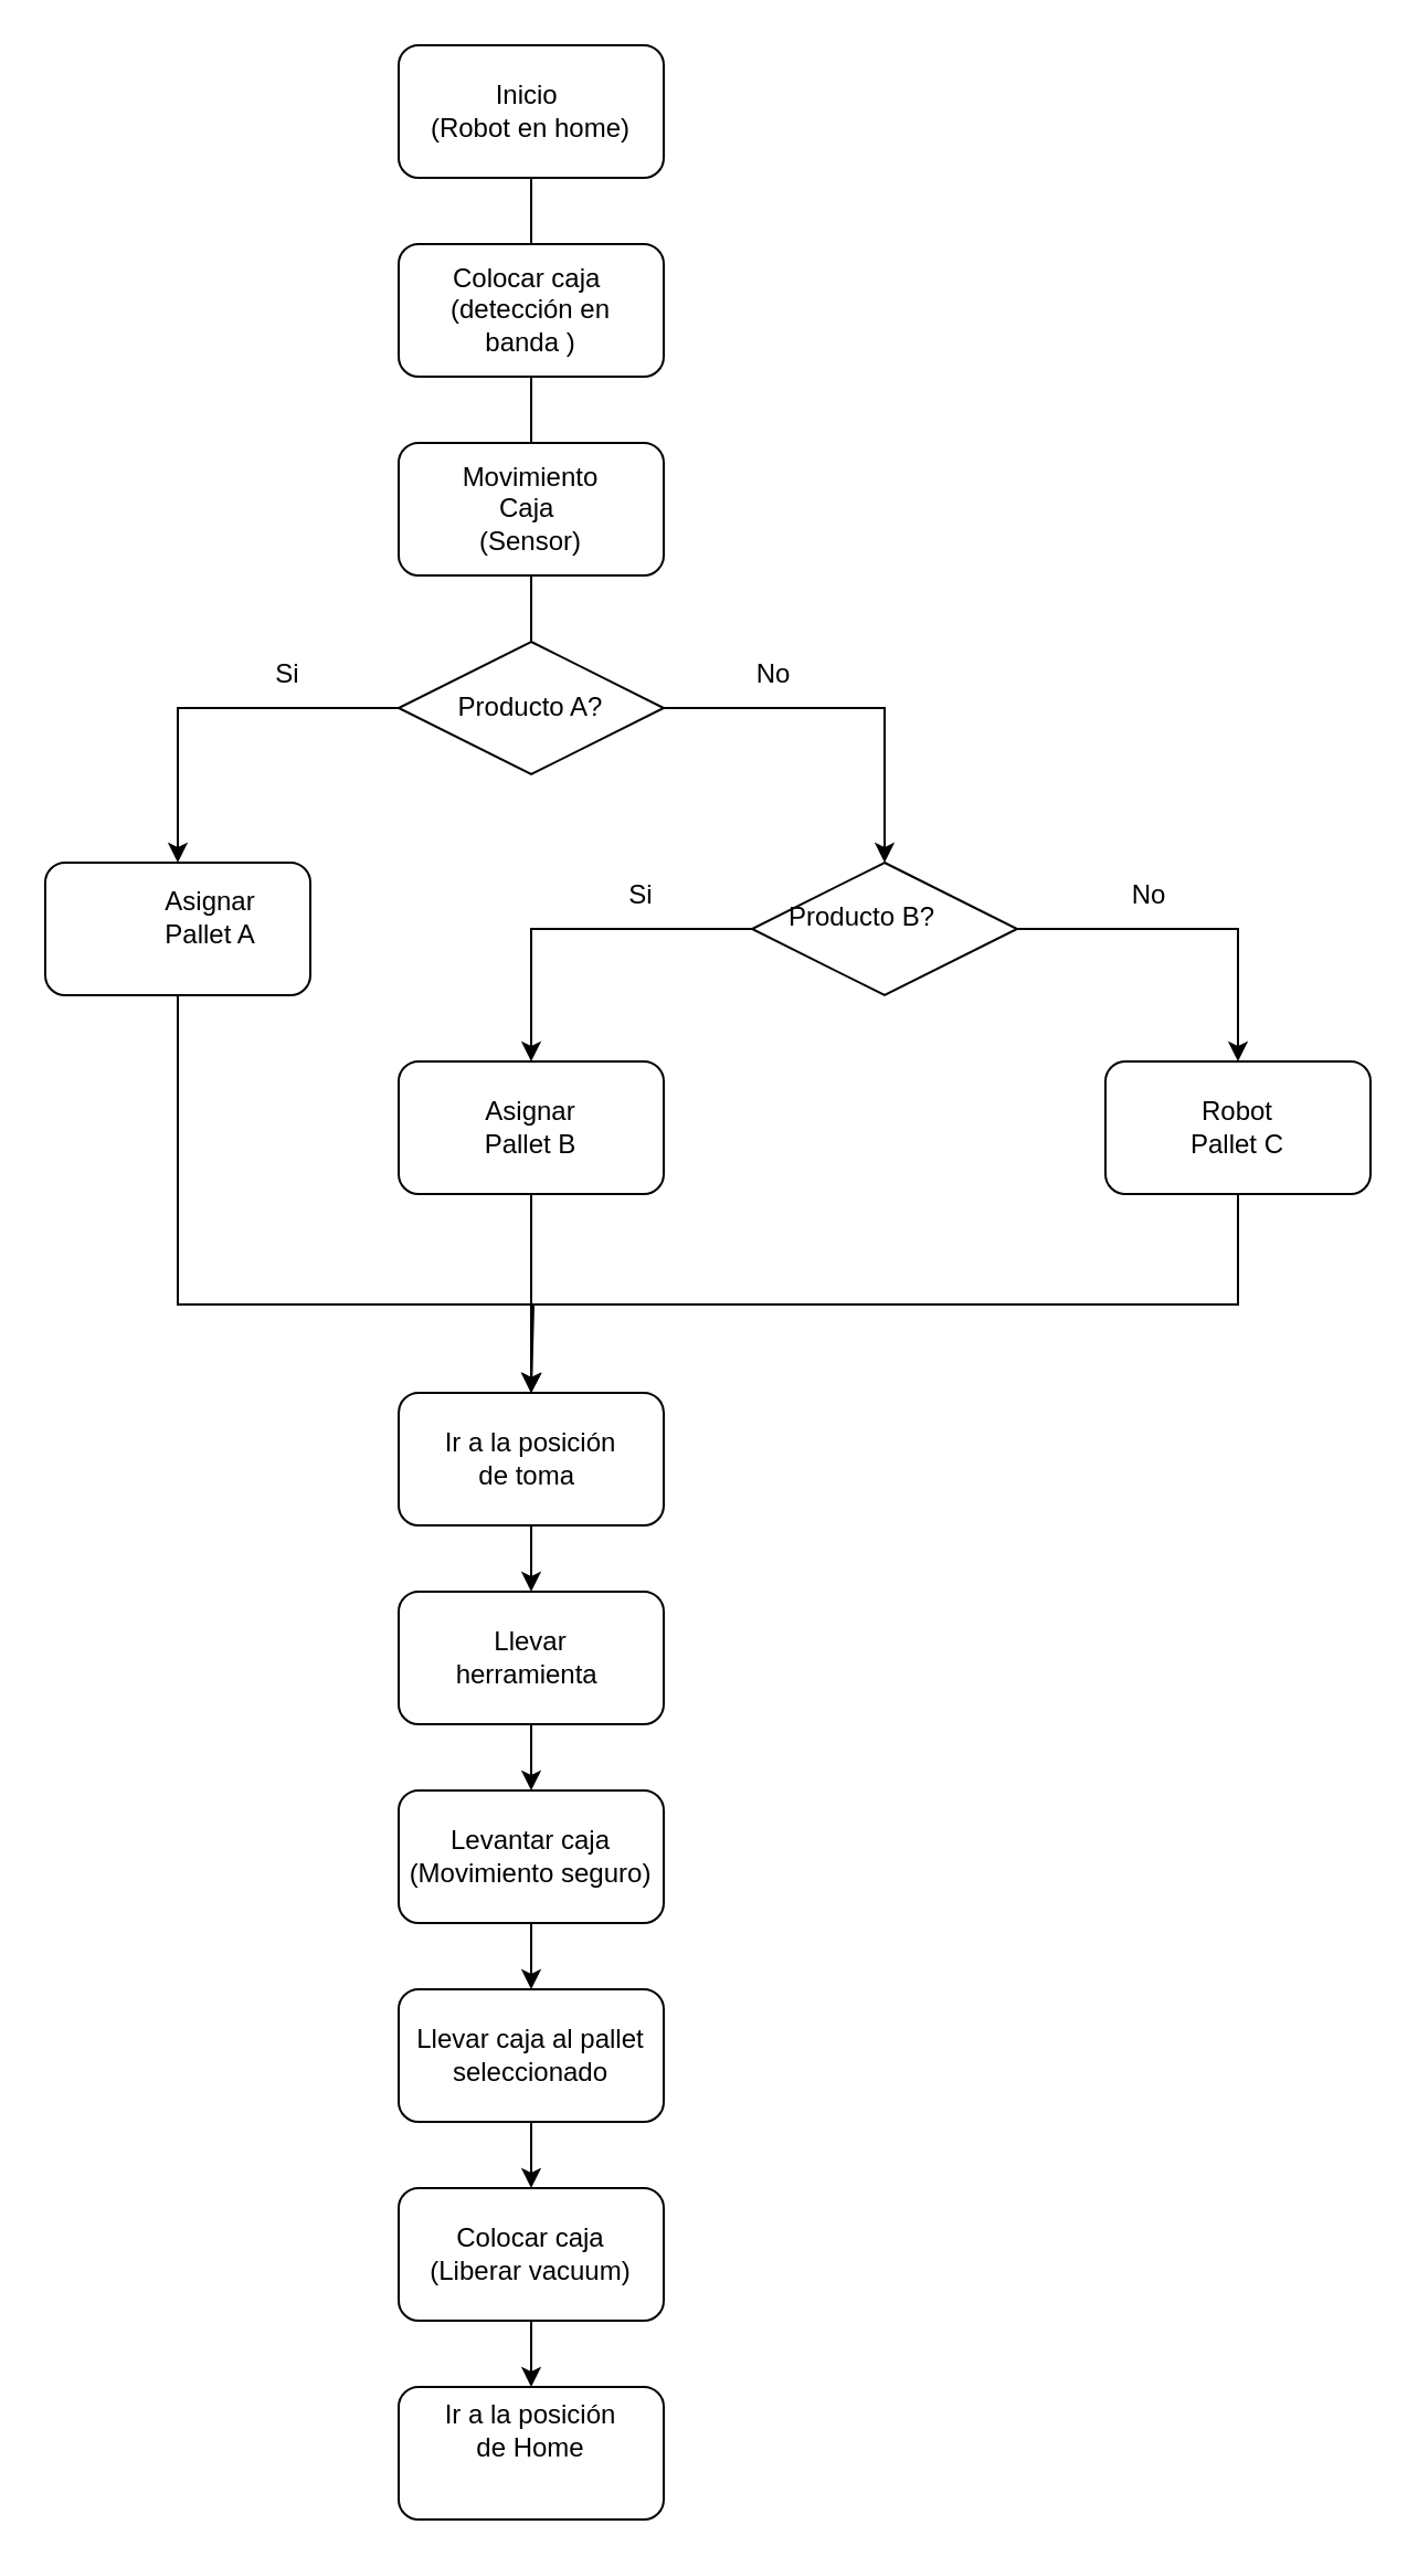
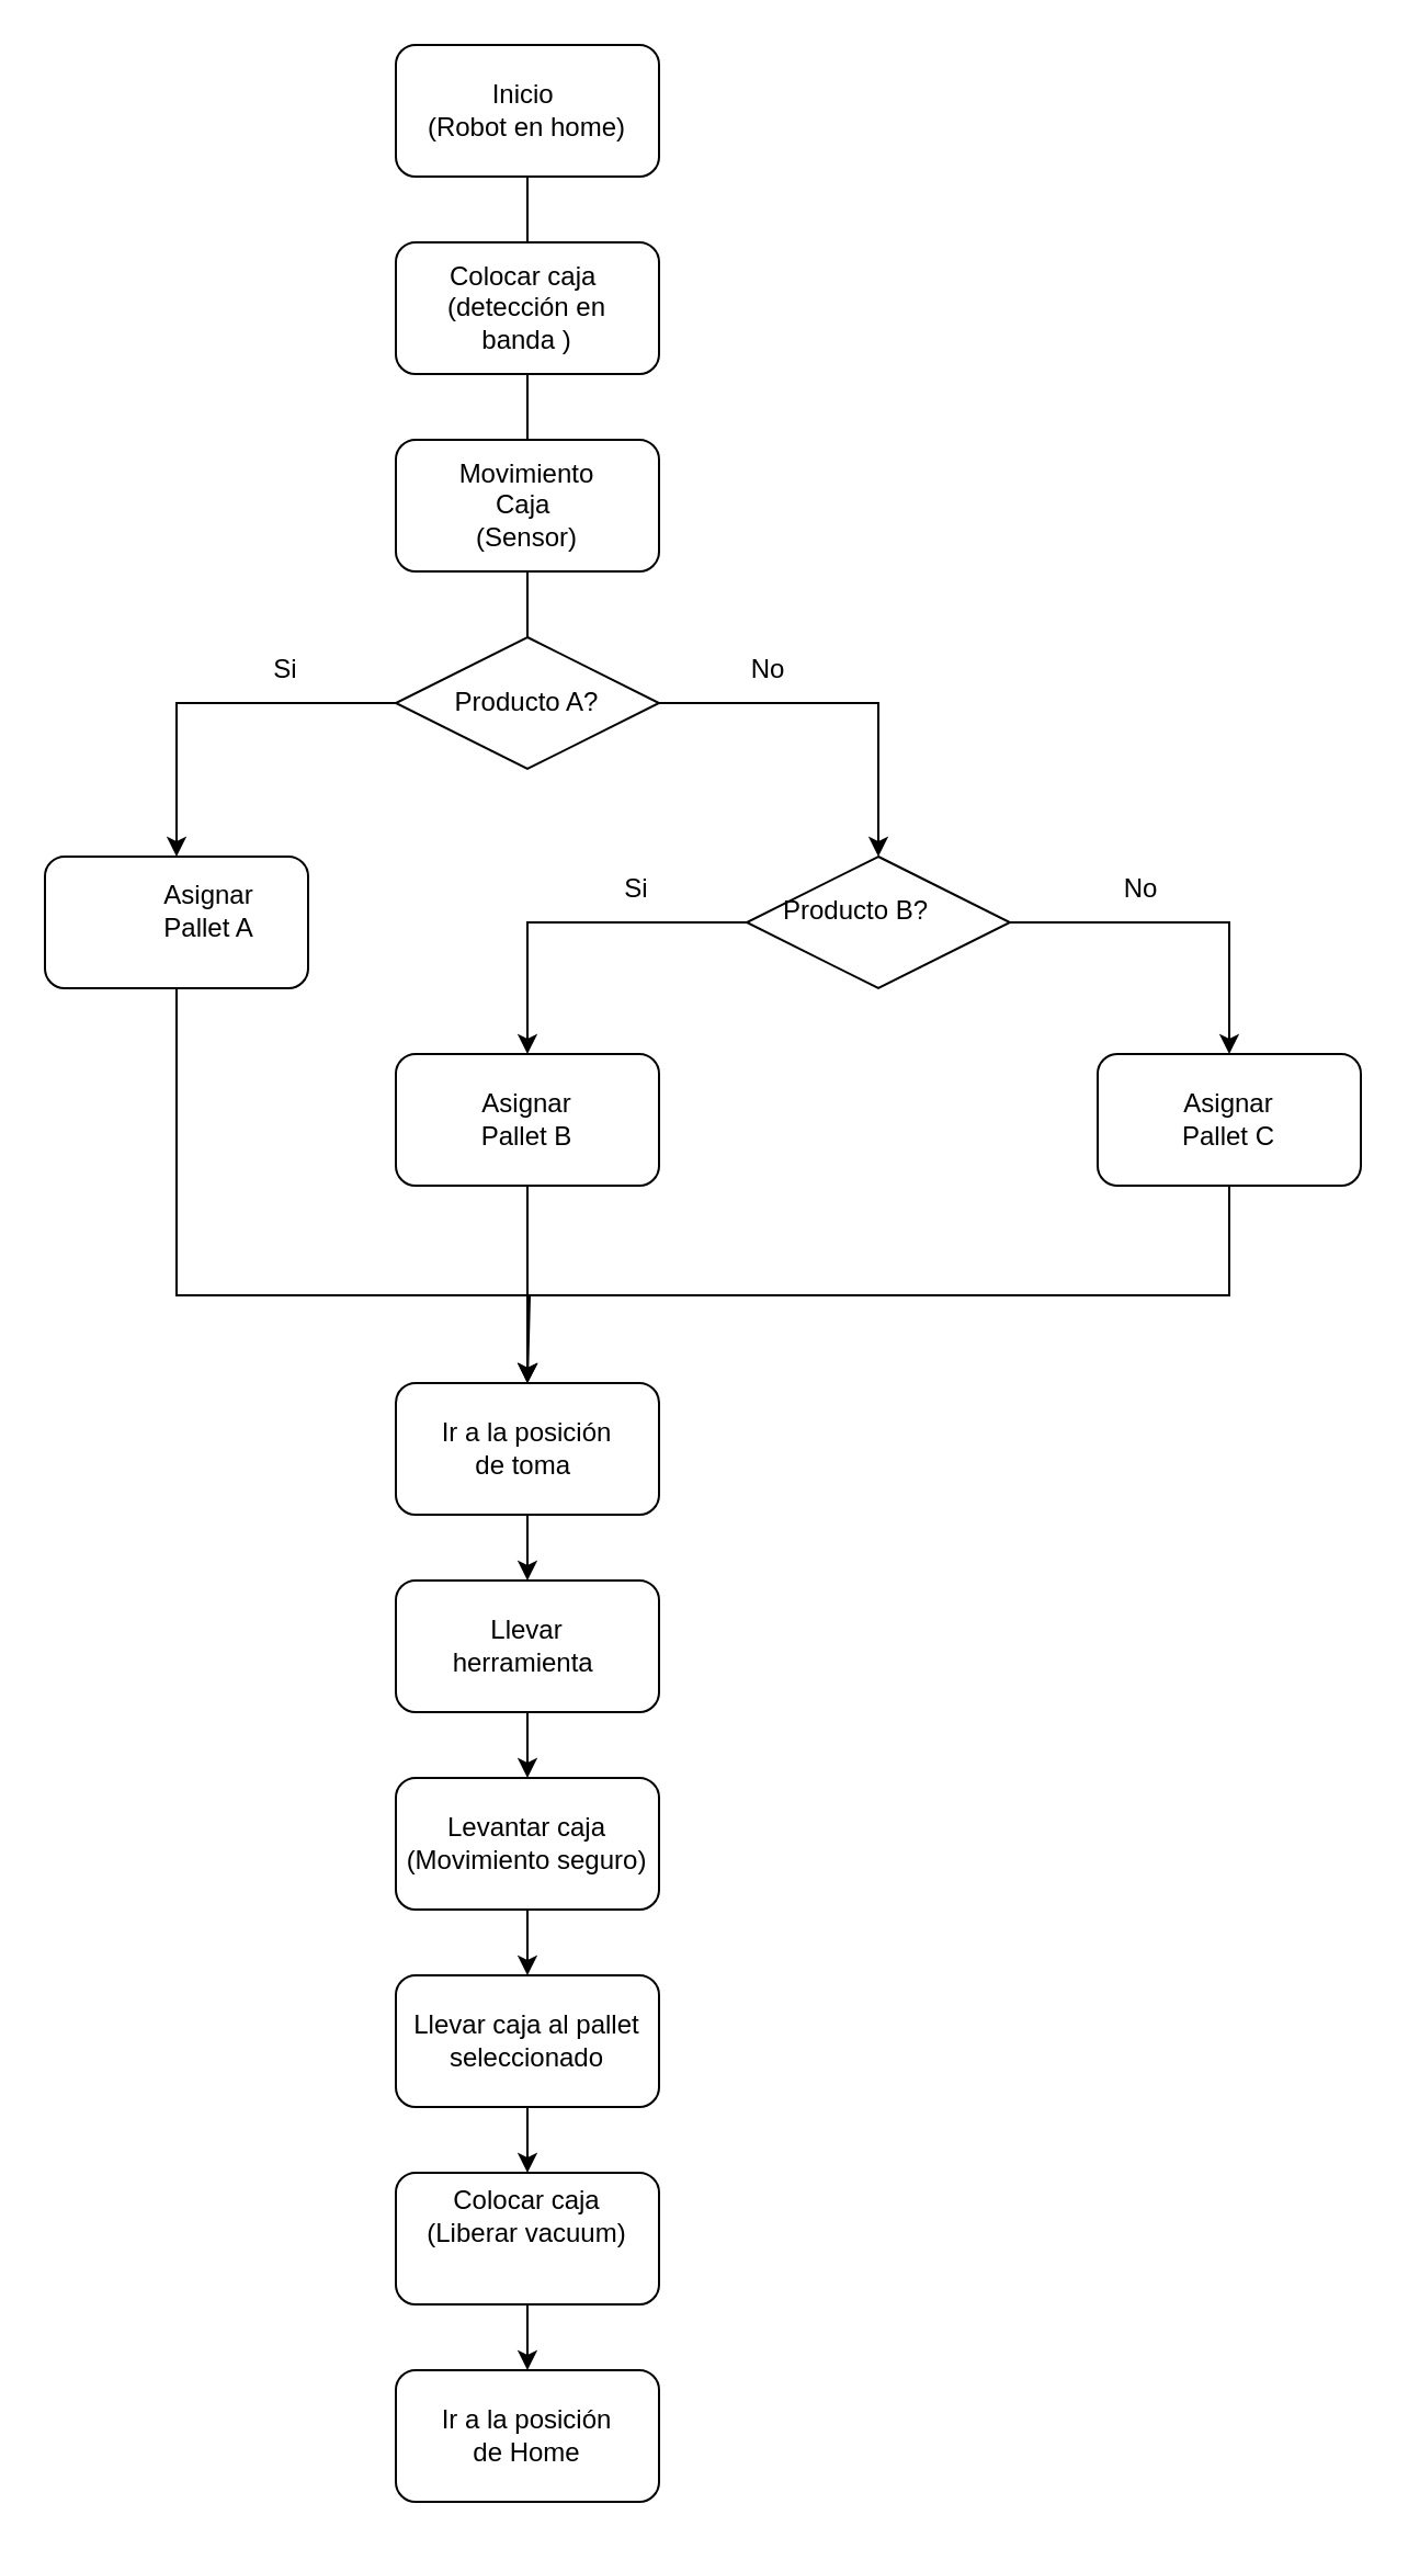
- <mxCell id="27" value="Robot Pallet C" style="text;html=1;align=center;verticalAlign=middle;whiteSpace=wrap;rounded=0;" vertex="1" parent="1"><mxGeometry x="530" y="495" width="60" height="30" as="geometry" /></mxCell>
+ <mxCell id="27" value="Asignar Pallet C" style="text;html=1;align=center;verticalAlign=middle;whiteSpace=wrap;rounded=0;" vertex="1" parent="1"><mxGeometry x="530" y="495" width="60" height="30" as="geometry" /></mxCell>
- <mxCell id="46" value="Colocar caja (Liberar vacuum)" style="text;html=1;align=center;verticalAlign=middle;whiteSpace=wrap;rounded=0;" vertex="1" parent="1"><mxGeometry x="190" y="1005" width="100" height="30" as="geometry" /></mxCell>
+ <mxCell id="46" value="Colocar caja (Liberar vacuum)" style="text;html=1;align=center;verticalAlign=middle;whiteSpace=wrap;rounded=0;" vertex="1" parent="1"><mxGeometry x="190" y="995" width="100" height="30" as="geometry" /></mxCell>
- <mxCell id="48" value="Ir a la posición de Home" style="text;html=1;align=center;verticalAlign=middle;whiteSpace=wrap;rounded=0;" vertex="1" parent="1"><mxGeometry x="200" y="1085" width="80" height="30" as="geometry" /></mxCell>
+ <mxCell id="48" value="Ir a la posición de Home" style="text;html=1;align=center;verticalAlign=middle;whiteSpace=wrap;rounded=0;" vertex="1" parent="1"><mxGeometry x="200" y="1095" width="80" height="30" as="geometry" /></mxCell>
